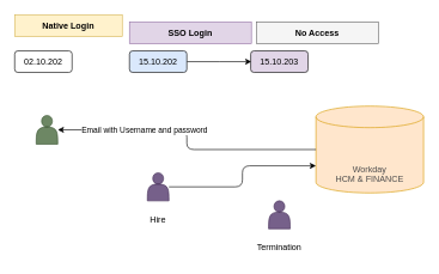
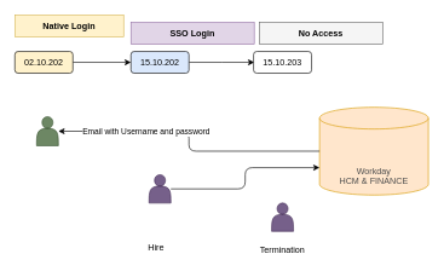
- <mxCell id="11" value="02.10.202" style="rounded=1;whiteSpace=wrap;html=1;" vertex="1" parent="1"><mxGeometry x="20" y="70" width="80" height="30" as="geometry" /></mxCell>
+ <mxCell id="11" value="02.10.202" style="rounded=1;whiteSpace=wrap;html=1;fillColor=#fff2cc;" vertex="1" parent="1"><mxGeometry x="20" y="70" width="80" height="30" as="geometry" /></mxCell>
+ <mxCell id="10" value="" style="edgeStyle=orthogonalEdgeStyle;rounded=0;orthogonalLoop=1;jettySize=auto;html=1;" edge="1" parent="1" source="11" target="13"><mxGeometry relative="1" as="geometry" /></mxCell>
- <mxCell id="16" value="15.10.203" style="rounded=1;whiteSpace=wrap;html=1;fillColor=#e1d5e7;" vertex="1" parent="1"><mxGeometry x="349" y="70" width="80" height="30" as="geometry" /></mxCell>
+ <mxCell id="16" value="15.10.203" style="rounded=1;whiteSpace=wrap;html=1;" vertex="1" parent="1"><mxGeometry x="349" y="70" width="80" height="30" as="geometry" /></mxCell>
- <mxCell id="9" value="Hire" style="text;html=1;align=center;verticalAlign=middle;whiteSpace=wrap;rounded=0;" vertex="1" parent="1"><mxGeometry x="190" y="290" width="60" height="30" as="geometry" /></mxCell>
+ <mxCell id="9" value="Hire" style="text;html=1;align=center;verticalAlign=middle;whiteSpace=wrap;rounded=0;" vertex="1" parent="1"><mxGeometry x="185" y="325" width="60" height="30" as="geometry" /></mxCell>
